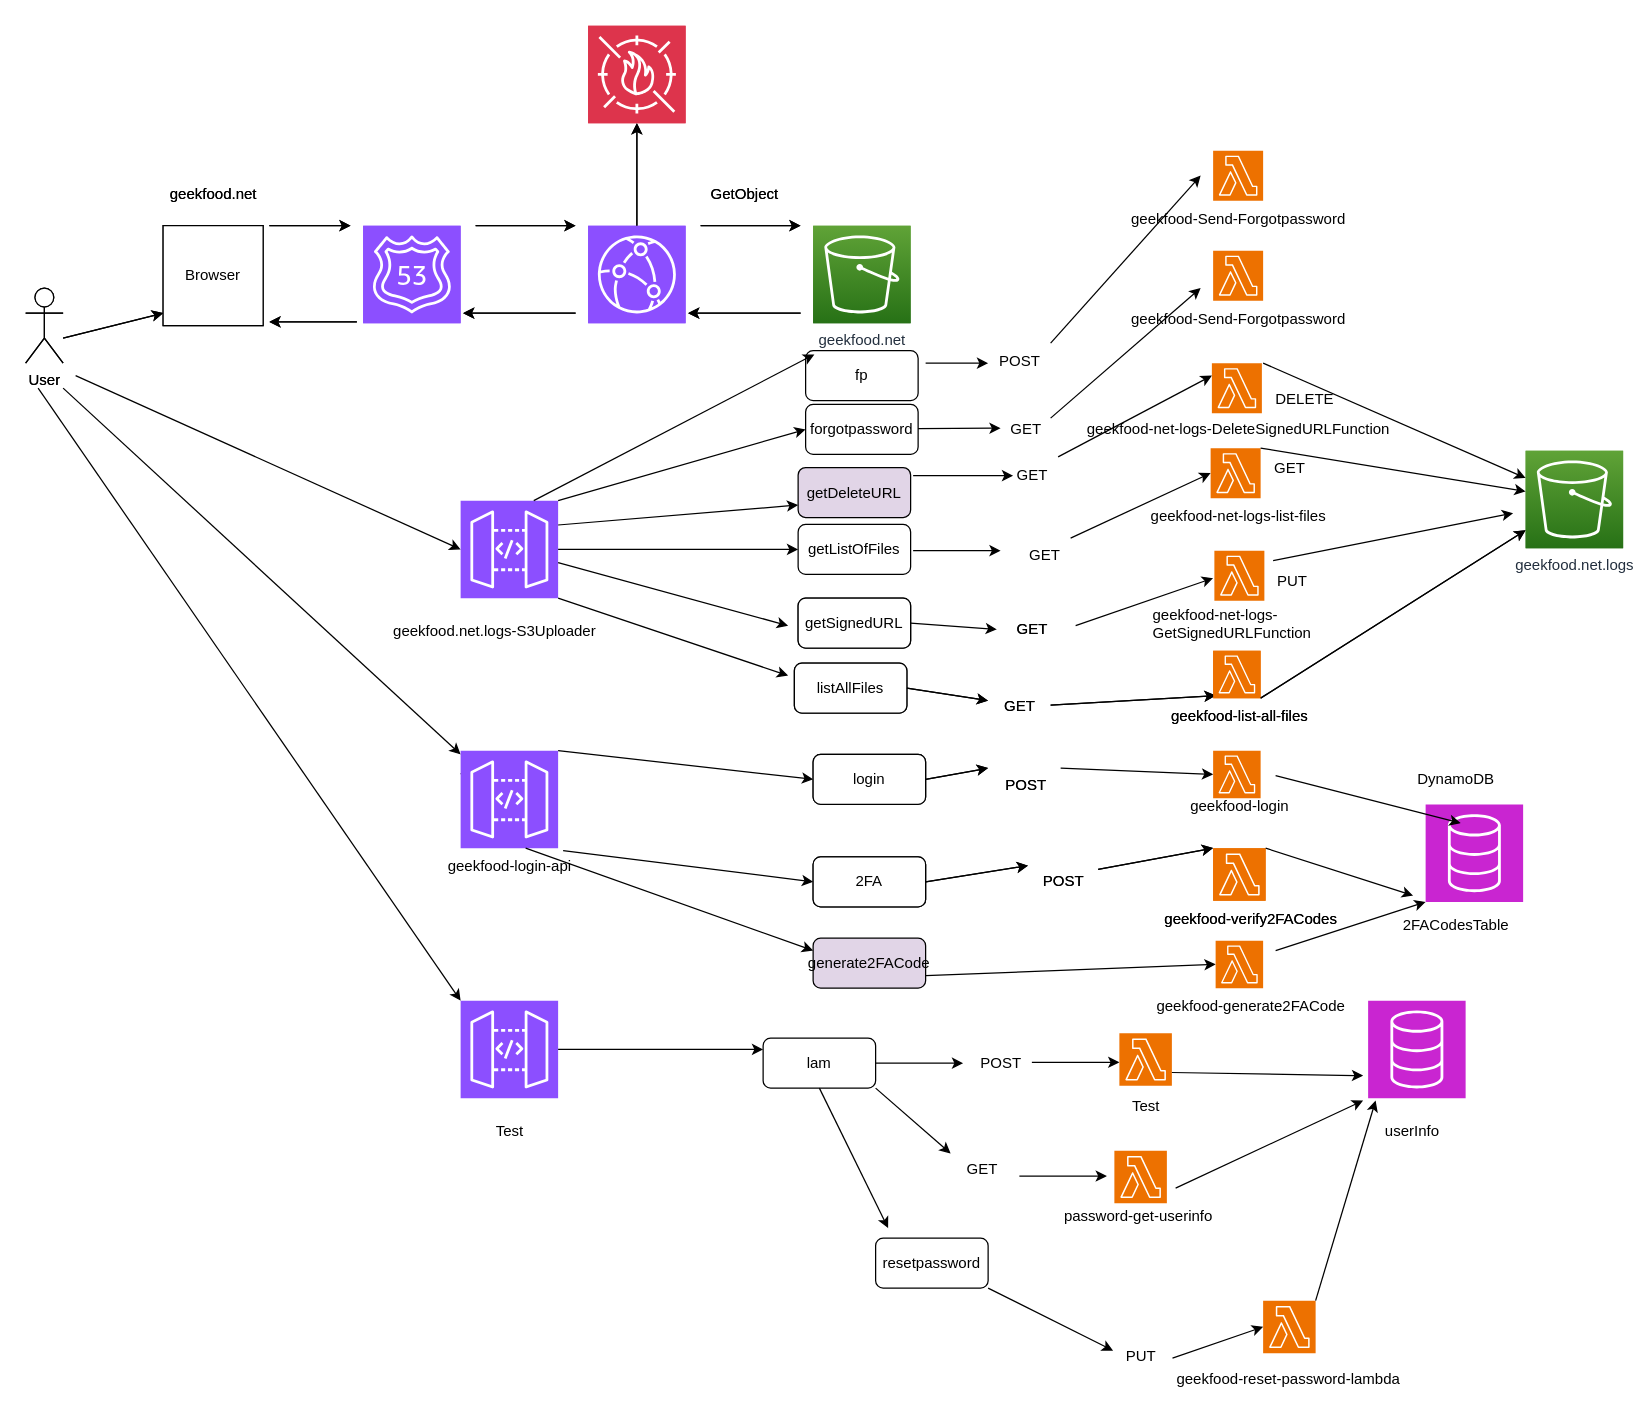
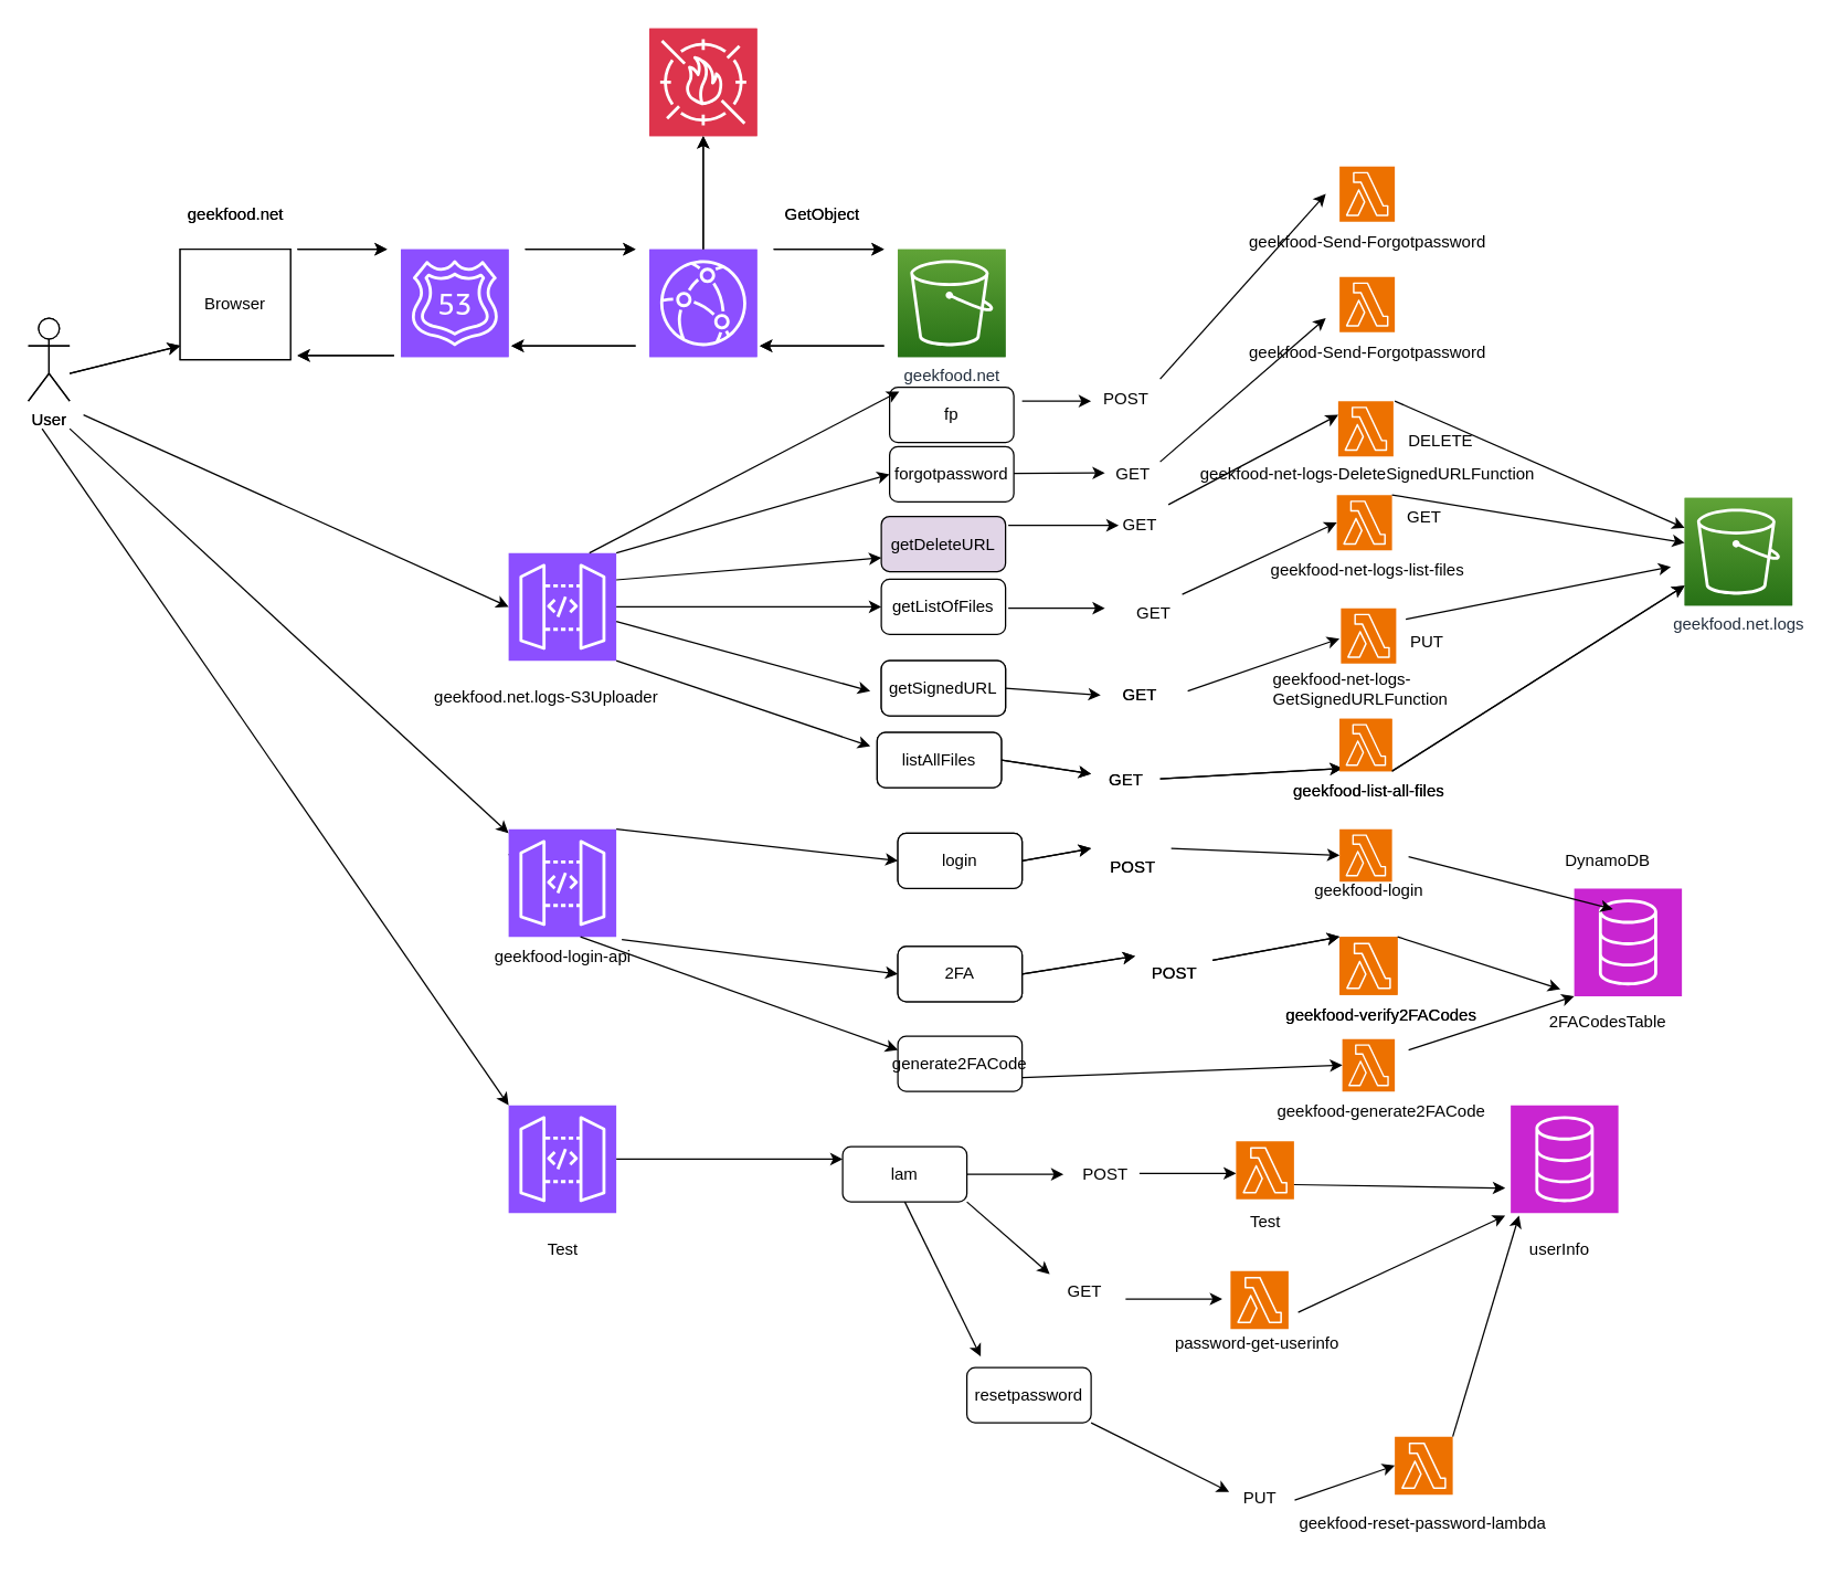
- <mxCell id="159" value="generate2FACode" style="rounded=1;whiteSpace=wrap;html=1;fillColor=#e1d5e7;" vertex="1" parent="1"><mxGeometry x="650" y="750" width="90" height="40" as="geometry" /></mxCell>
+ <mxCell id="159" value="generate2FACode" style="rounded=1;whiteSpace=wrap;html=1;" vertex="1" parent="1"><mxGeometry x="650" y="750" width="90" height="40" as="geometry" /></mxCell>
